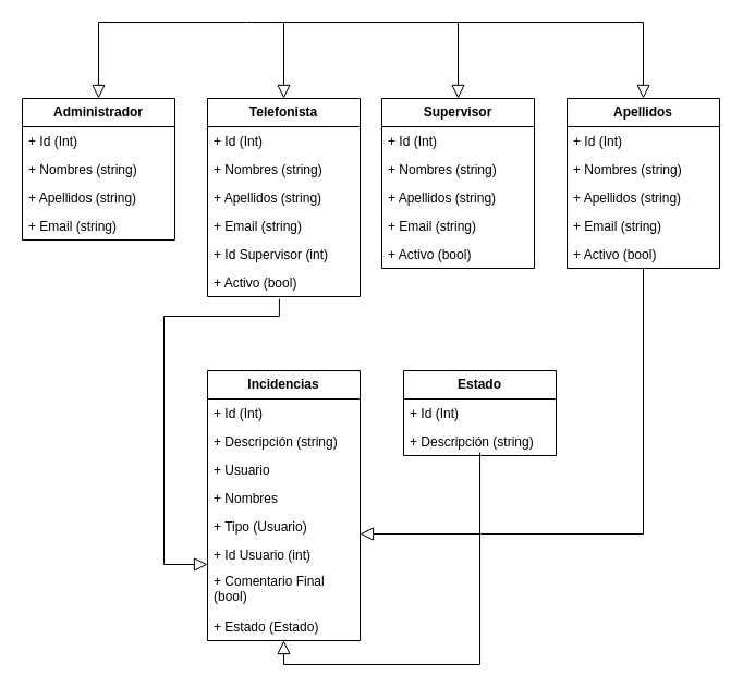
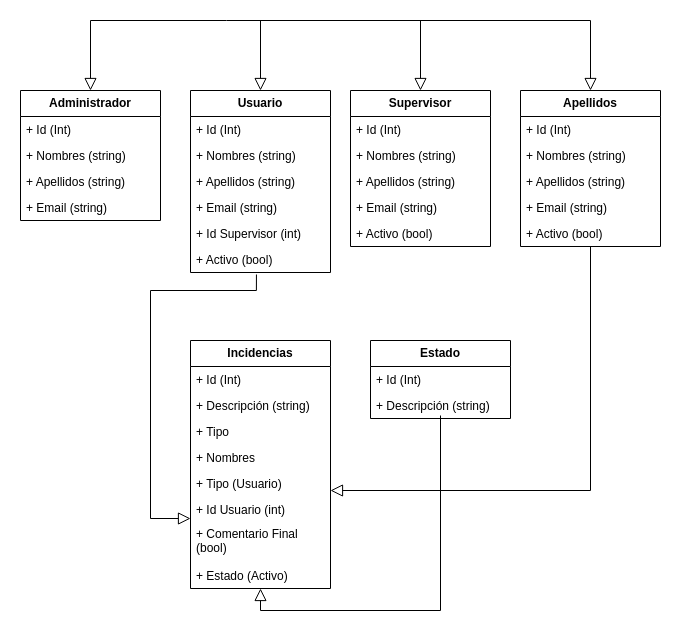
- <mxCell id="24" value="&lt;b&gt;Telefonista&lt;/b&gt;" style="swimlane;fontStyle=0;childLayout=stackLayout;horizontal=1;startSize=26;fillColor=none;horizontalStack=0;resizeParent=1;resizeParentMax=0;resizeLast=0;collapsible=1;marginBottom=0;whiteSpace=wrap;html=1;" parent="1" vertex="1"><mxGeometry x="190" y="90" width="140" height="182" as="geometry" /></mxCell>
+ <mxCell id="24" value="&lt;b&gt;Usuario&lt;/b&gt;" style="swimlane;fontStyle=0;childLayout=stackLayout;horizontal=1;startSize=26;fillColor=none;horizontalStack=0;resizeParent=1;resizeParentMax=0;resizeLast=0;collapsible=1;marginBottom=0;whiteSpace=wrap;html=1;" parent="1" vertex="1"><mxGeometry x="190" y="90" width="140" height="182" as="geometry" /></mxCell>
- <mxCell id="7" value="+ Usuario" style="text;strokeColor=none;fillColor=none;align=left;verticalAlign=top;spacingLeft=4;spacingRight=4;overflow=hidden;rotatable=0;points=[[0,0.5],[1,0.5]];portConstraint=eastwest;whiteSpace=wrap;html=1;" parent="4" vertex="1"><mxGeometry y="78" width="140" height="26" as="geometry" /></mxCell>
+ <mxCell id="7" value="+ Tipo" style="text;strokeColor=none;fillColor=none;align=left;verticalAlign=top;spacingLeft=4;spacingRight=4;overflow=hidden;rotatable=0;points=[[0,0.5],[1,0.5]];portConstraint=eastwest;whiteSpace=wrap;html=1;" parent="4" vertex="1"><mxGeometry y="78" width="140" height="26" as="geometry" /></mxCell>
- <mxCell id="12" value="+ Estado (Estado)" style="text;strokeColor=none;fillColor=none;align=left;verticalAlign=top;spacingLeft=4;spacingRight=4;overflow=hidden;rotatable=0;points=[[0,0.5],[1,0.5]];portConstraint=eastwest;whiteSpace=wrap;html=1;" parent="4" vertex="1"><mxGeometry y="222" width="140" height="26" as="geometry" /></mxCell>
+ <mxCell id="12" value="+ Estado (Activo)" style="text;strokeColor=none;fillColor=none;align=left;verticalAlign=top;spacingLeft=4;spacingRight=4;overflow=hidden;rotatable=0;points=[[0,0.5],[1,0.5]];portConstraint=eastwest;whiteSpace=wrap;html=1;" parent="4" vertex="1"><mxGeometry y="222" width="140" height="26" as="geometry" /></mxCell>
